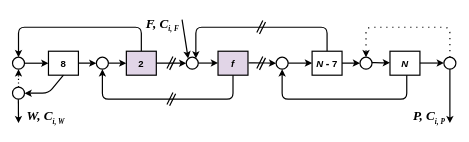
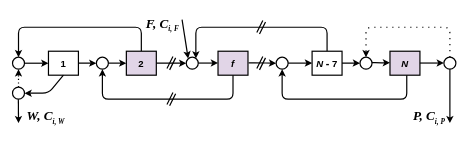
- <mxCell id="5" value="&lt;font style=&quot;font-size: 16px;&quot;&gt;&lt;b&gt;8&lt;/b&gt;&lt;/font&gt;" style="rounded=0;whiteSpace=wrap;html=1;strokeWidth=2;" vertex="1" parent="1"><mxGeometry x="80" y="85" width="50" height="40" as="geometry" /></mxCell>
+ <mxCell id="5" value="&lt;font style=&quot;font-size: 16px;&quot;&gt;&lt;b&gt;1&lt;/b&gt;&lt;/font&gt;" style="rounded=0;whiteSpace=wrap;html=1;strokeWidth=2;" vertex="1" parent="1"><mxGeometry x="80" y="85" width="50" height="40" as="geometry" /></mxCell>
- <mxCell id="8" value="&lt;span style=&quot;font-size: 16px;&quot;&gt;&lt;i&gt;&lt;b&gt;N&lt;/b&gt;&lt;/i&gt;&lt;/span&gt;" style="rounded=0;whiteSpace=wrap;html=1;strokeWidth=2;" vertex="1" parent="1"><mxGeometry x="650" y="85" width="50" height="40" as="geometry" /></mxCell>
+ <mxCell id="8" value="&lt;span style=&quot;font-size: 16px;&quot;&gt;&lt;i&gt;&lt;b&gt;N&lt;/b&gt;&lt;/i&gt;&lt;/span&gt;" style="rounded=0;whiteSpace=wrap;html=1;strokeWidth=2;fillColor=#e1d5e7;" vertex="1" parent="1"><mxGeometry x="650" y="85" width="50" height="40" as="geometry" /></mxCell>
